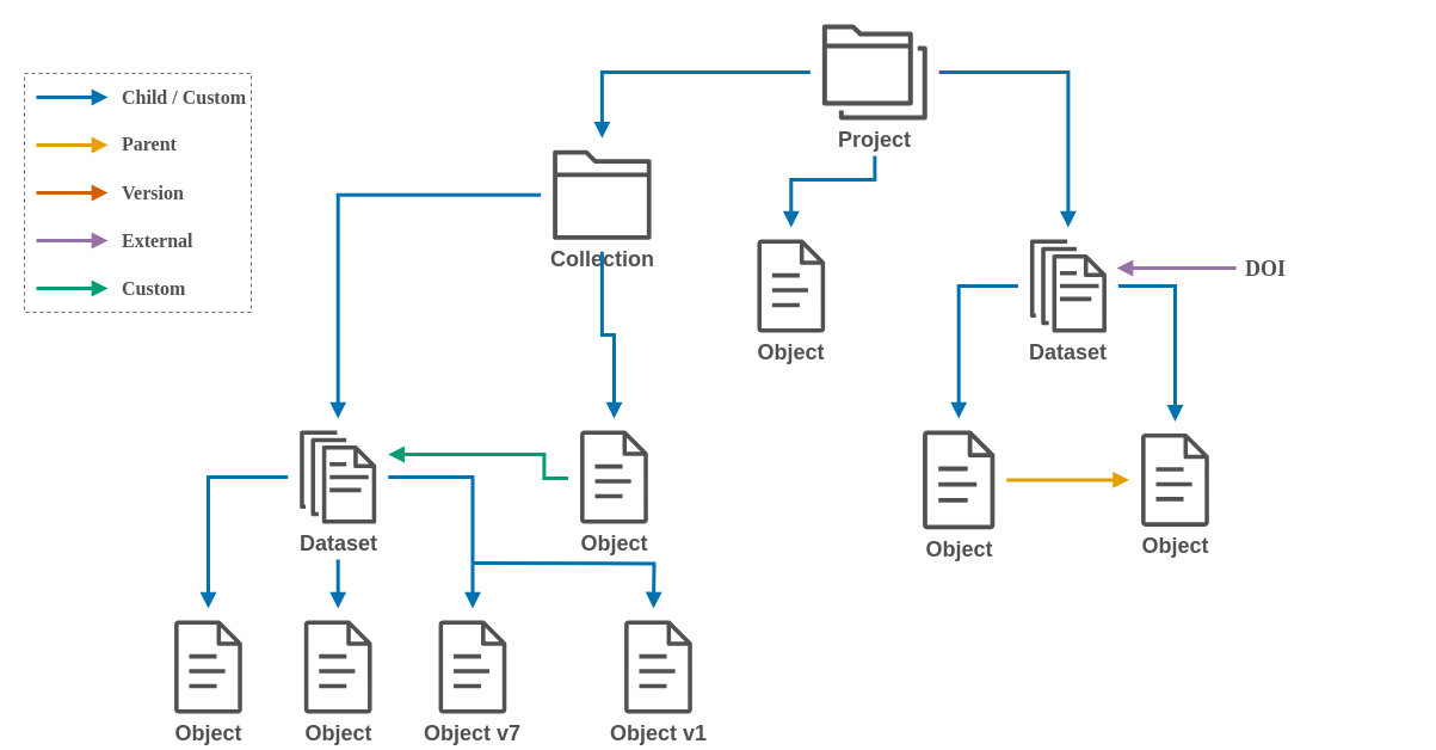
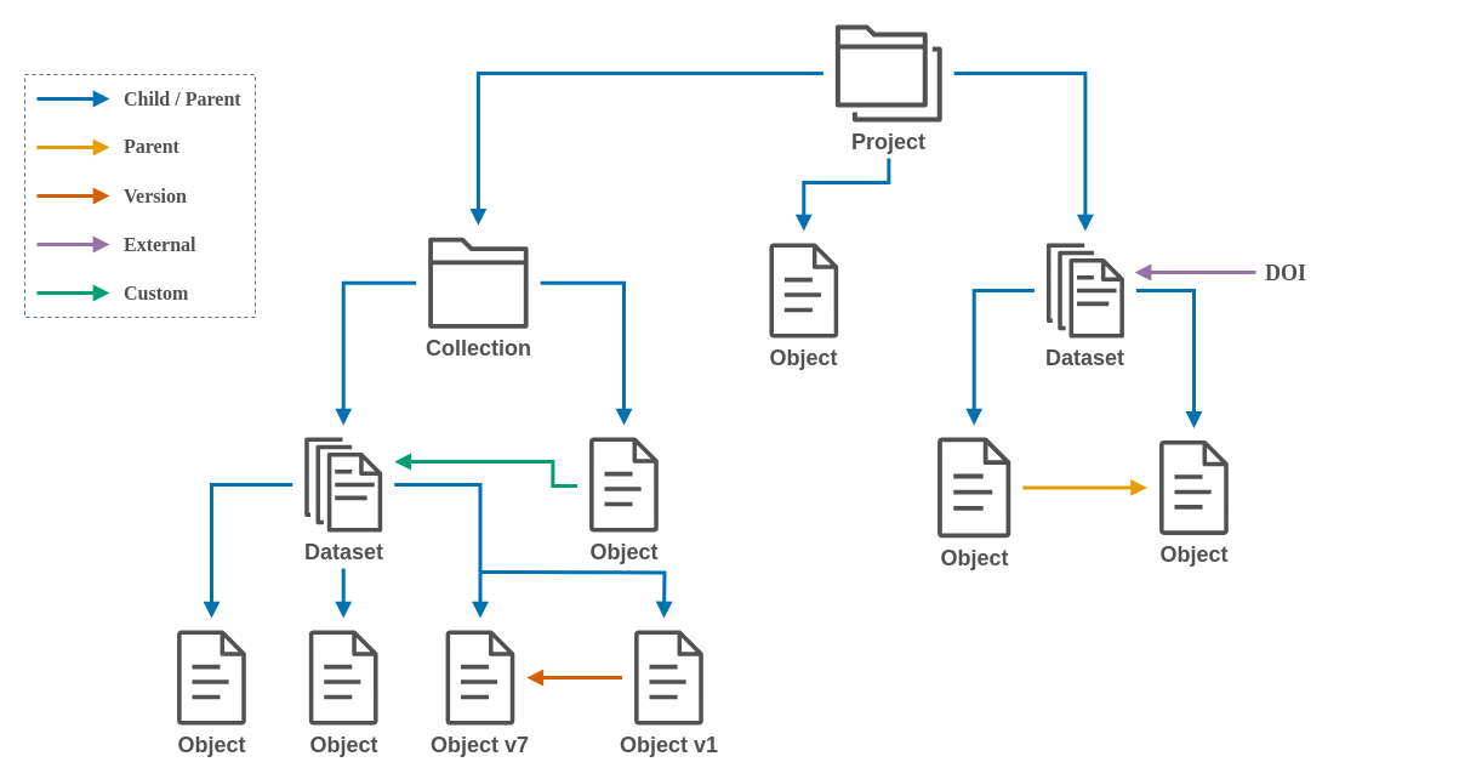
- <mxCell id="33" value="&lt;div style=&quot;font-size: 16px;&quot; align=&quot;left&quot;&gt;&lt;font style=&quot;font-size: 16px;&quot;&gt;&lt;b&gt;&lt;font style=&quot;font-size: 16px;&quot; color=&quot;#515151&quot; face=&quot;Fira Sans&quot; data-font-src=&quot;https://fonts.googleapis.com/css?family=PT+Sans&quot;&gt;Child / Custom&lt;/font&gt;&lt;/b&gt;&lt;/font&gt;&lt;/div&gt;" style="text;html=1;strokeColor=none;fillColor=none;align=left;verticalAlign=middle;whiteSpace=wrap;rounded=0;" vertex="1" parent="1"><mxGeometry x="100" y="61" width="140" height="40" as="geometry" /></mxCell>
+ <mxCell id="33" value="&lt;div style=&quot;font-size: 16px;&quot; align=&quot;left&quot;&gt;&lt;font style=&quot;font-size: 16px;&quot;&gt;&lt;b&gt;&lt;font style=&quot;font-size: 16px;&quot; color=&quot;#515151&quot; face=&quot;Fira Sans&quot; data-font-src=&quot;https://fonts.googleapis.com/css?family=PT+Sans&quot;&gt;Child / Parent&lt;/font&gt;&lt;/b&gt;&lt;/font&gt;&lt;/div&gt;" style="text;html=1;strokeColor=none;fillColor=none;align=left;verticalAlign=middle;whiteSpace=wrap;rounded=0;" vertex="1" parent="1"><mxGeometry x="100" y="61" width="140" height="40" as="geometry" /></mxCell>
- <mxCell id="6" value="Collection" style="sketch=0;outlineConnect=0;fontColor=#515151;gradientColor=none;fillColor=#515151;strokeColor=none;dashed=0;verticalLabelPosition=bottom;verticalAlign=top;align=center;html=1;fontSize=18;fontStyle=1;aspect=fixed;pointerEvents=1;shape=mxgraph.aws4.folder;labelPosition=center;spacingRight=0;" vertex="1" parent="1"><mxGeometry x="462.68" y="125.19" width="82.4" height="75" as="geometry" /></mxCell>
+ <mxCell id="6" value="Collection" style="sketch=0;outlineConnect=0;fontColor=#515151;gradientColor=none;fillColor=#515151;strokeColor=none;dashed=0;verticalLabelPosition=bottom;verticalAlign=top;align=center;html=1;fontSize=18;fontStyle=1;aspect=fixed;pointerEvents=1;shape=mxgraph.aws4.folder;labelPosition=center;spacingRight=0;" vertex="1" parent="1"><mxGeometry x="352.68" y="195.19" width="82.4" height="75" as="geometry" /></mxCell>
+ <mxCell id="27" value="" style="edgeStyle=orthogonalEdgeStyle;html=1;endArrow=block;elbow=vertical;startArrow=none;endFill=1;strokeColor=#D55E00;rounded=0;strokeWidth=3;sourcePerimeterSpacing=10;targetPerimeterSpacing=10;labelPosition=right;verticalLabelPosition=middle;align=left;verticalAlign=middle;fontSize=18;fontStyle=0;startFill=0;spacingLeft=20;fillColor=#f0a30a;" edge="1" parent="1" source="26" target="22"><mxGeometry x="0.97" width="100" relative="1" as="geometry"><mxPoint x="434.47" y="660" as="sourcePoint" /><mxPoint x="514.47" y="660" as="targetPoint" /><mxPoint as="offset" /></mxGeometry></mxCell>
